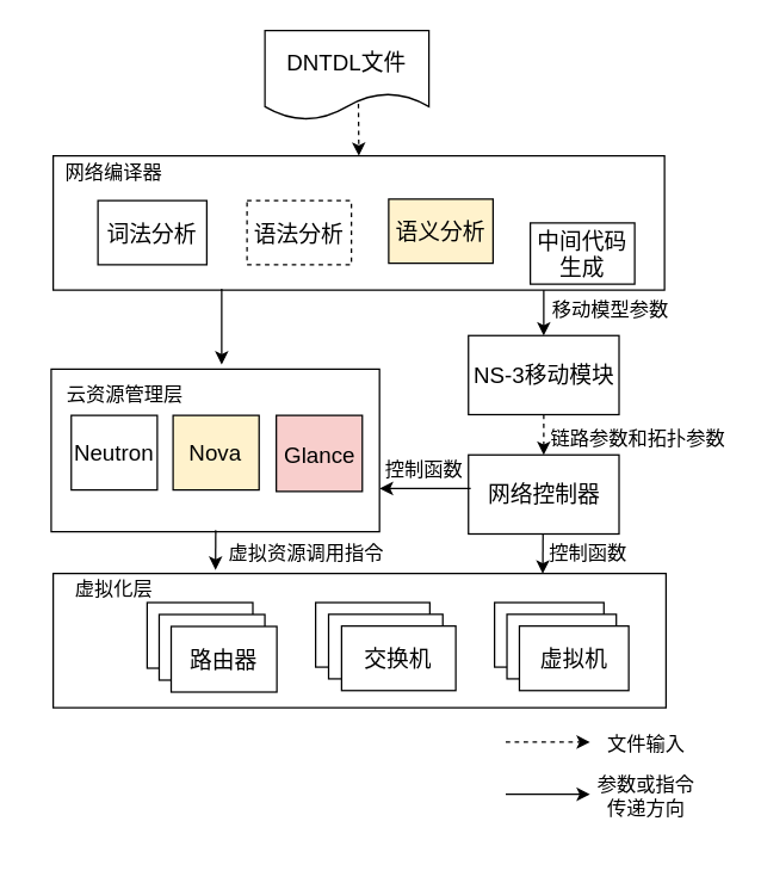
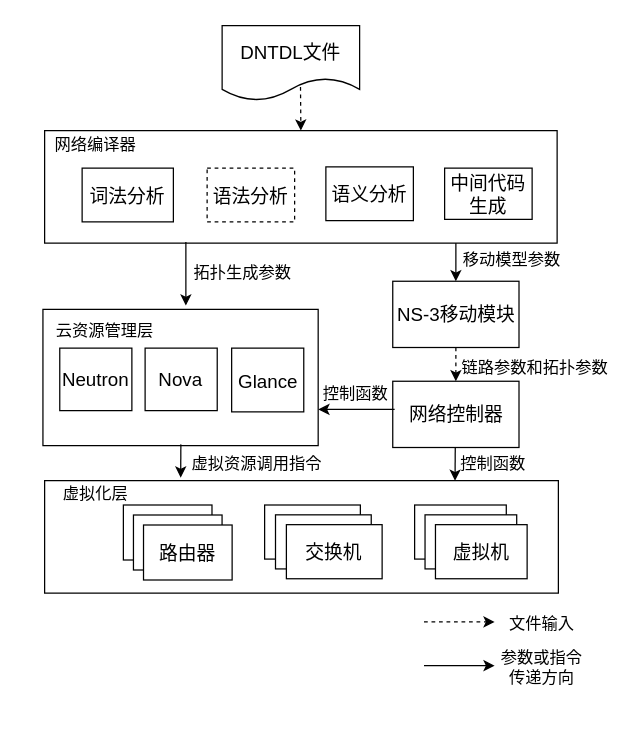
- <mxCell id="14" value="&lt;span style=&quot;font-size: 15px&quot;&gt;语义分析&lt;/span&gt;" style="rounded=0;whiteSpace=wrap;html=1;fillColor=#fff2cc;" vertex="1" parent="1"><mxGeometry x="260" y="133" width="70" height="43" as="geometry" /></mxCell>
+ <mxCell id="14" value="&lt;span style=&quot;font-size: 15px&quot;&gt;语义分析&lt;/span&gt;" style="rounded=0;whiteSpace=wrap;html=1;" vertex="1" parent="1"><mxGeometry x="260" y="133" width="70" height="43" as="geometry" /></mxCell>
- <mxCell id="13" value="&lt;span style=&quot;font-size: 15px&quot;&gt;中间代码生成&lt;/span&gt;" style="rounded=0;whiteSpace=wrap;html=1;" vertex="1" parent="1"><mxGeometry x="355" y="149" width="70" height="41" as="geometry" /></mxCell>
+ <mxCell id="13" value="&lt;span style=&quot;font-size: 15px&quot;&gt;中间代码生成&lt;/span&gt;" style="rounded=0;whiteSpace=wrap;html=1;" vertex="1" parent="1"><mxGeometry x="355" y="134" width="70" height="41" as="geometry" /></mxCell>
+ <mxCell id="2" value="&lt;font style=&quot;font-size: 13px&quot;&gt;拓扑生成参数&lt;/font&gt;" style="text;html=1;resizable=0;autosize=1;align=center;verticalAlign=middle;points=[];fillColor=none;strokeColor=none;rounded=0;" vertex="1" parent="1"><mxGeometry x="148" y="207" width="90" height="20" as="geometry" /></mxCell>
- <mxCell id="44" value="&lt;span style=&quot;font-size: 15px&quot;&gt;Nova&lt;/span&gt;" style="rounded=0;whiteSpace=wrap;html=1;fillColor=#fff2cc;" vertex="1" parent="39"><mxGeometry x="90.385" y="51" width="57.692" height="50" as="geometry" /></mxCell>
+ <mxCell id="44" value="&lt;span style=&quot;font-size: 15px&quot;&gt;Nova&lt;/span&gt;" style="rounded=0;whiteSpace=wrap;html=1;" vertex="1" parent="39"><mxGeometry x="90.385" y="51" width="57.692" height="50" as="geometry" /></mxCell>
- <mxCell id="43" value="&lt;span style=&quot;font-size: 15px&quot;&gt;Glance&lt;/span&gt;" style="rounded=0;whiteSpace=wrap;html=1;fillColor=#f8cecc;" vertex="1" parent="39"><mxGeometry x="159.615" y="51" width="57.692" height="51" as="geometry" /></mxCell>
+ <mxCell id="43" value="&lt;span style=&quot;font-size: 15px&quot;&gt;Glance&lt;/span&gt;" style="rounded=0;whiteSpace=wrap;html=1;" vertex="1" parent="39"><mxGeometry x="159.615" y="51" width="57.692" height="51" as="geometry" /></mxCell>
